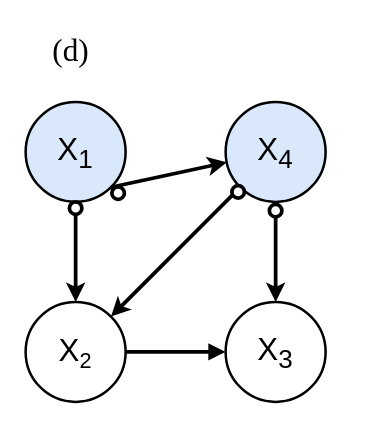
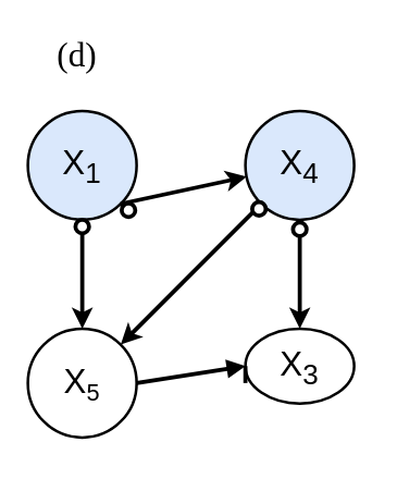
- <mxCell id="6" value="&lt;font style=&quot;font-size: 25px;&quot;&gt;X&lt;/font&gt;&lt;font style=&quot;font-size: 20.833px;&quot;&gt;&lt;sub&gt;2&lt;/sub&gt;&lt;/font&gt;" style="ellipse;whiteSpace=wrap;html=1;aspect=fixed;strokeWidth=2;" parent="2" vertex="1"><mxGeometry x="-10" y="211" width="80" height="80" as="geometry" /></mxCell>
+ <mxCell id="6" value="&lt;font style=&quot;font-size: 25px;&quot;&gt;X&lt;/font&gt;&lt;font style=&quot;font-size: 20.833px;&quot;&gt;&lt;sub&gt;5&lt;/sub&gt;&lt;/font&gt;" style="ellipse;whiteSpace=wrap;html=1;aspect=fixed;strokeWidth=2;" parent="2" vertex="1"><mxGeometry x="-10" y="211" width="80" height="80" as="geometry" /></mxCell>
- <mxCell id="7" value="&lt;font style=&quot;font-size: 25px;&quot;&gt;X&lt;sub&gt;3&lt;/sub&gt;&lt;/font&gt;" style="ellipse;whiteSpace=wrap;html=1;aspect=fixed;strokeWidth=2;" parent="2" vertex="1"><mxGeometry x="150" y="211" width="80" height="80" as="geometry" /></mxCell>
+ <mxCell id="7" value="&lt;font style=&quot;font-size: 25px;&quot;&gt;X&lt;sub&gt;3&lt;/sub&gt;&lt;/font&gt;" style="ellipse;whiteSpace=wrap;html=1;aspect=fixed;strokeWidth=2;" parent="2" vertex="1"><mxGeometry x="150" y="211" width="80" height="55" as="geometry" /></mxCell>
